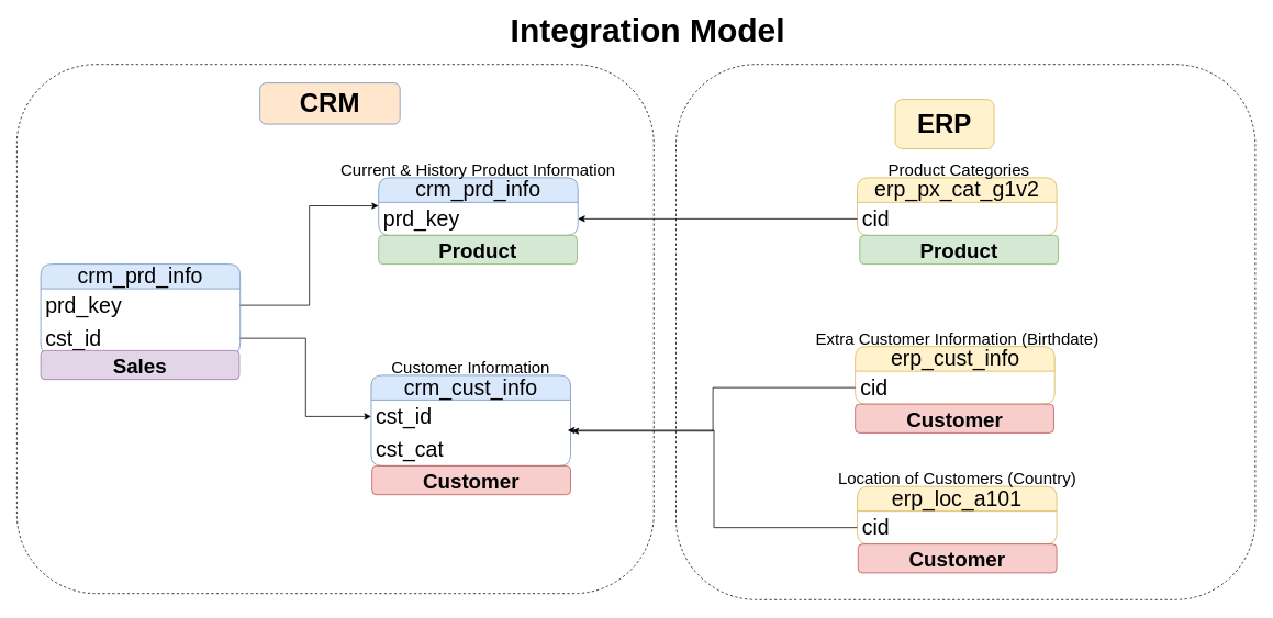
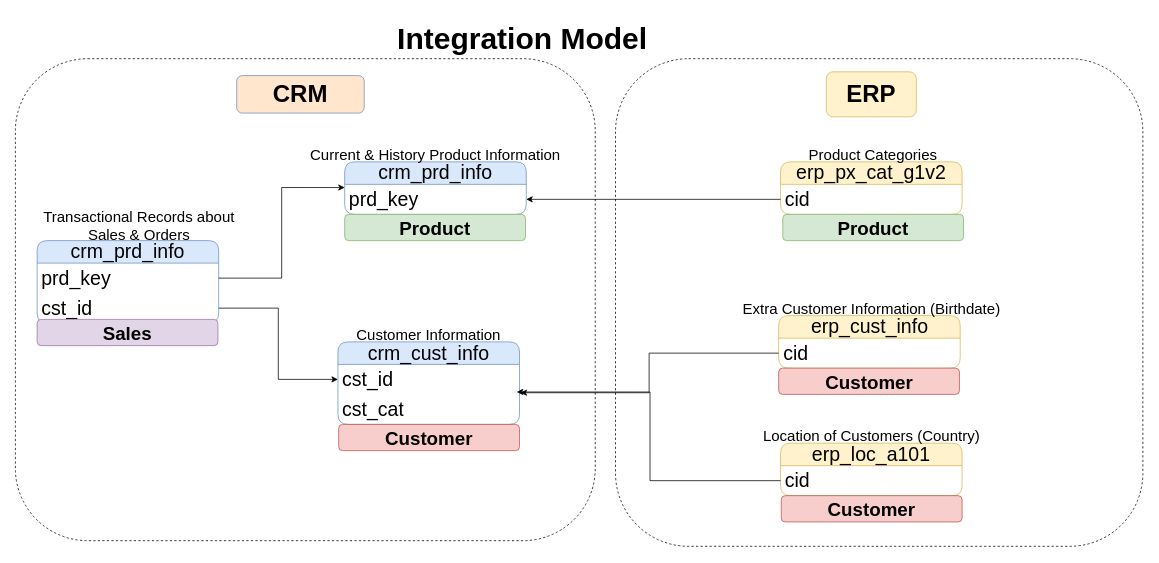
- <mxCell id="2" value="&lt;font style=&quot;font-size: 40px;&quot;&gt;&lt;b style=&quot;&quot;&gt;Integration Model&lt;/b&gt;&lt;/font&gt;" style="text;html=1;align=center;verticalAlign=middle;whiteSpace=wrap;rounded=0;labelBackgroundColor=none;" vertex="1" parent="1"><mxGeometry x="590" y="20" width="392" height="30" as="geometry" /></mxCell>
+ <mxCell id="2" value="&lt;font style=&quot;font-size: 40px;&quot;&gt;&lt;b style=&quot;&quot;&gt;Integration Model&lt;/b&gt;&lt;/font&gt;" style="text;html=1;align=center;verticalAlign=middle;whiteSpace=wrap;rounded=0;labelBackgroundColor=none;" vertex="1" parent="1"><mxGeometry x="500" y="35" width="392" height="30" as="geometry" /></mxCell>
- <mxCell id="31" value="&lt;b&gt;&lt;font style=&quot;font-size: 32px;&quot;&gt;ERP&lt;/font&gt;&lt;/b&gt;" style="rounded=1;whiteSpace=wrap;html=1;fillColor=#fff2cc;strokeColor=#d6b656;" vertex="1" parent="1"><mxGeometry x="1086" y="120" width="120" height="60" as="geometry" /></mxCell>
+ <mxCell id="31" value="&lt;b&gt;&lt;font style=&quot;font-size: 32px;&quot;&gt;ERP&lt;/font&gt;&lt;/b&gt;" style="rounded=1;whiteSpace=wrap;html=1;fillColor=#fff2cc;strokeColor=#d6b656;" vertex="1" parent="1"><mxGeometry x="1101" y="95" width="120" height="60" as="geometry" /></mxCell>
+ <mxCell id="13" value="&lt;font style=&quot;font-size: 20px;&quot;&gt;Transactional Records about Sales &amp;amp; Orders&lt;/font&gt;" style="text;html=1;align=center;verticalAlign=middle;whiteSpace=wrap;rounded=0;" vertex="1" parent="1"><mxGeometry x="30" y="285" width="310" height="30" as="geometry" /></mxCell>
